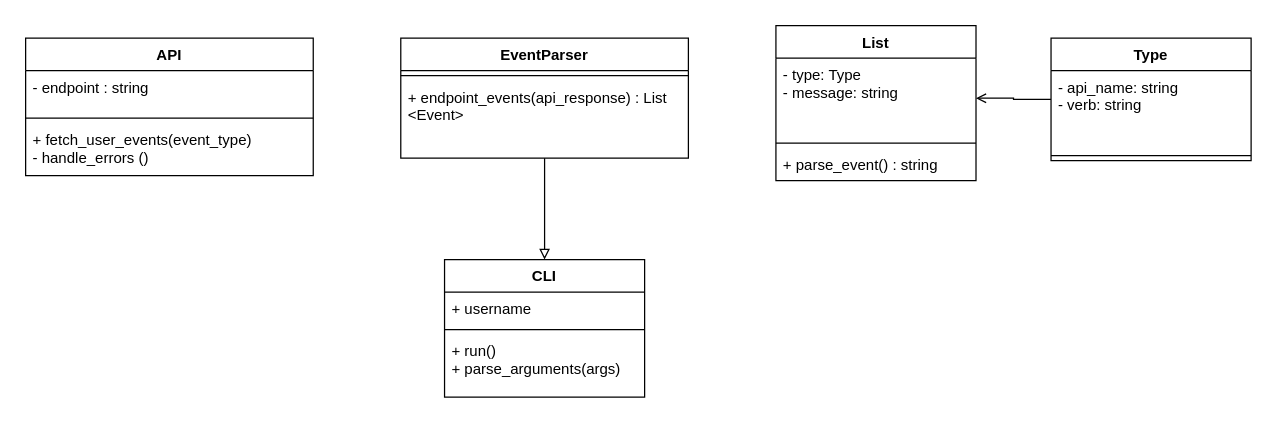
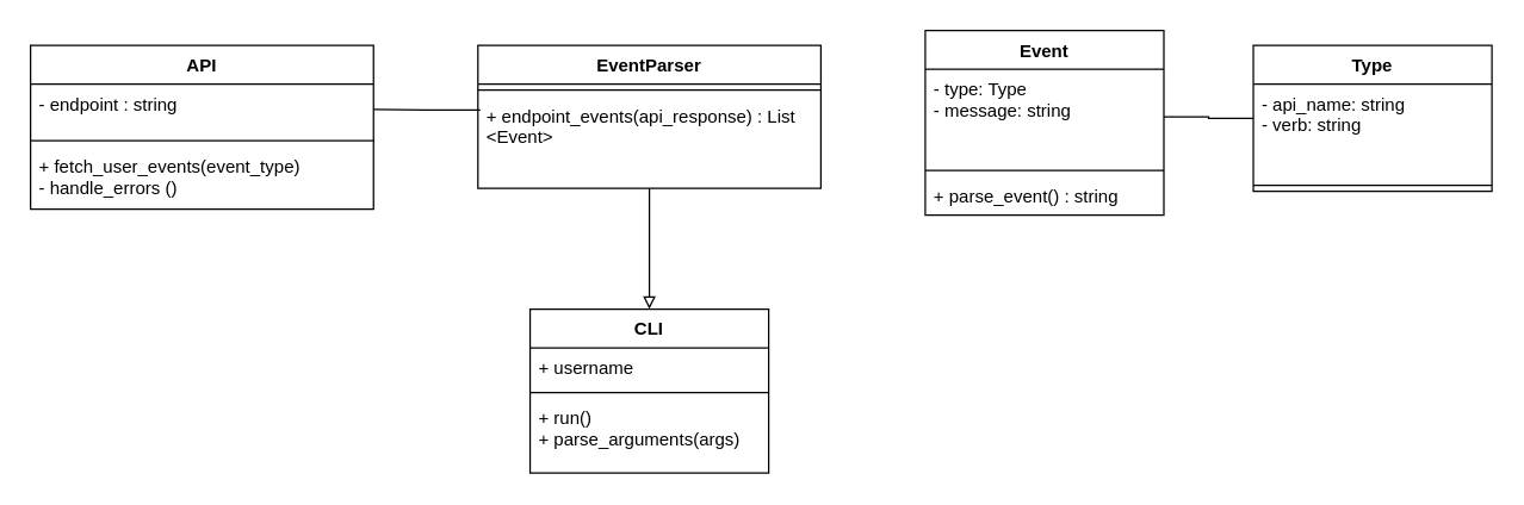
- <mxCell id="2" value="List" style="swimlane;fontStyle=1;align=center;verticalAlign=top;childLayout=stackLayout;horizontal=1;startSize=26;horizontalStack=0;resizeParent=1;resizeParentMax=0;resizeLast=0;collapsible=1;marginBottom=0;whiteSpace=wrap;html=1;" vertex="1" parent="1"><mxGeometry x="620" y="20" width="160" height="124" as="geometry" /></mxCell>
+ <mxCell id="2" value="Event" style="swimlane;fontStyle=1;align=center;verticalAlign=top;childLayout=stackLayout;horizontal=1;startSize=26;horizontalStack=0;resizeParent=1;resizeParentMax=0;resizeLast=0;collapsible=1;marginBottom=0;whiteSpace=wrap;html=1;" vertex="1" parent="1"><mxGeometry x="620" y="20" width="160" height="124" as="geometry" /></mxCell>
+ <mxCell id="18" style="edgeStyle=orthogonalEdgeStyle;rounded=0;orthogonalLoop=1;jettySize=auto;html=1;entryX=1;entryY=0.5;entryDx=0;entryDy=0;exitX=0.007;exitY=0.152;exitDx=0;exitDy=0;exitPerimeter=0;endArrow=none;endFill=0;" edge="1" parent="1" source="13" target="7"><mxGeometry relative="1" as="geometry" /></mxCell>
- <mxCell id="19" style="edgeStyle=orthogonalEdgeStyle;rounded=0;orthogonalLoop=1;jettySize=auto;html=1;endArrow=open;endFill=0;" edge="1" parent="1" source="20" target="3"><mxGeometry relative="1" as="geometry" /></mxCell>
+ <mxCell id="19" style="edgeStyle=orthogonalEdgeStyle;rounded=0;orthogonalLoop=1;jettySize=auto;html=1;endArrow=none;endFill=0;" edge="1" parent="1" source="20" target="3"><mxGeometry relative="1" as="geometry" /></mxCell>
